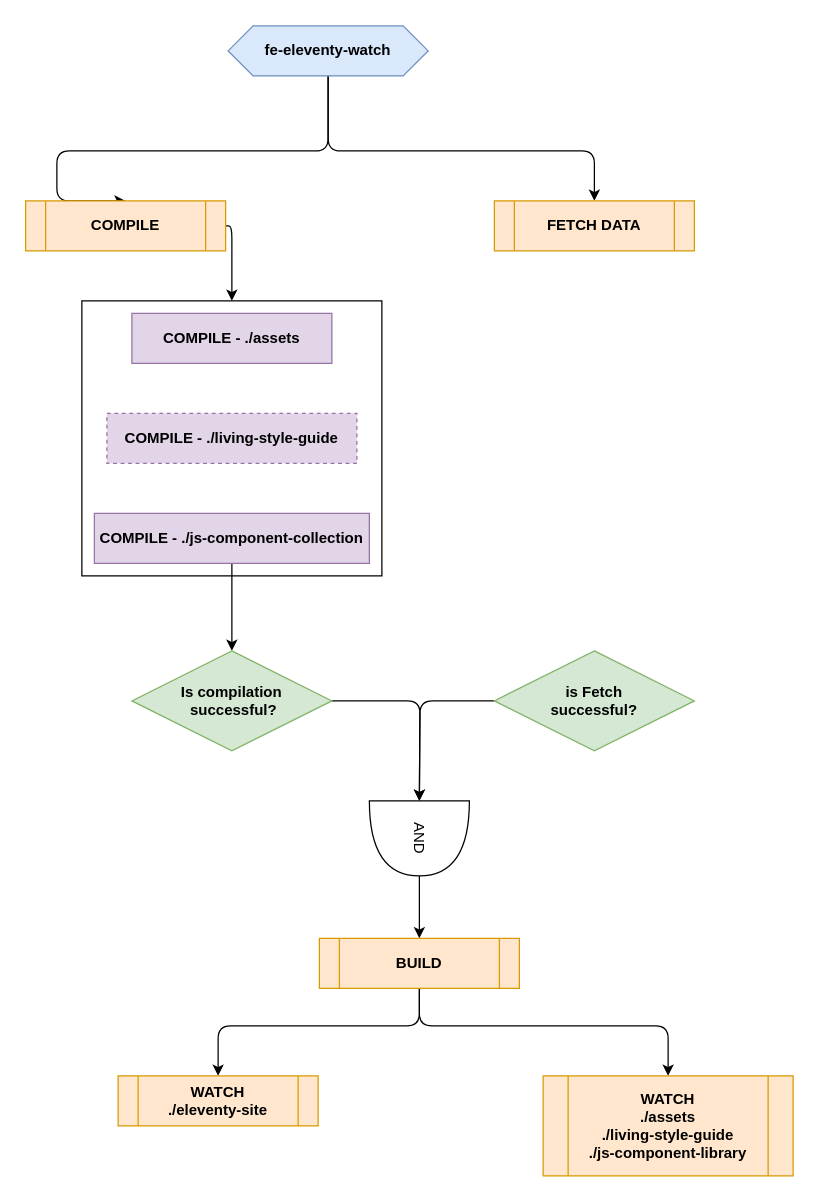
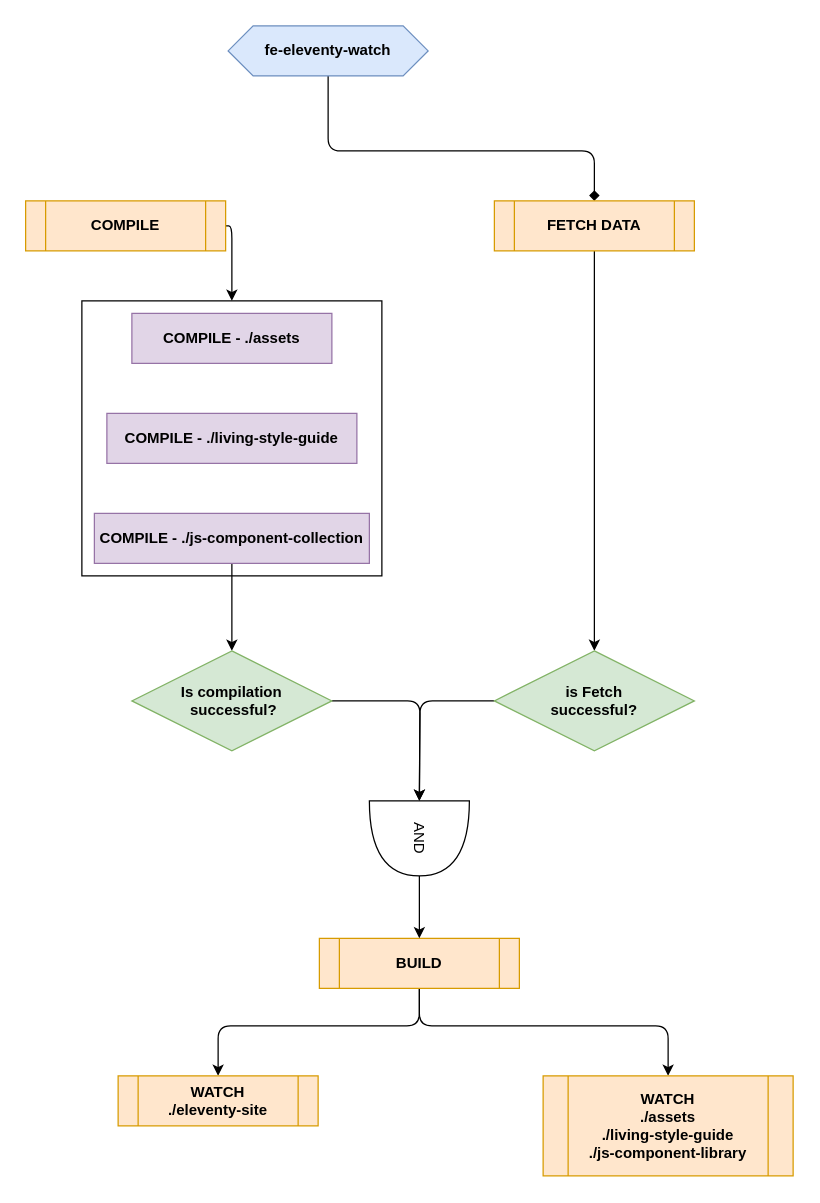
- <mxCell id="4" style="edgeStyle=orthogonalEdgeStyle;html=1;entryX=0.5;entryY=0;entryDx=0;entryDy=0;" edge="1" parent="1" source="5" target="7"><mxGeometry relative="1" as="geometry"><Array as="points"><mxPoint x="262" y="120" /><mxPoint x="45" y="120" /></Array></mxGeometry></mxCell>
- <mxCell id="3" style="edgeStyle=orthogonalEdgeStyle;html=1;entryX=0.5;entryY=0;entryDx=0;entryDy=0;" edge="1" parent="1" source="5" target="18"><mxGeometry relative="1" as="geometry"><Array as="points"><mxPoint x="262" y="120" /><mxPoint x="475" y="120" /></Array></mxGeometry></mxCell>
+ <mxCell id="3" style="edgeStyle=orthogonalEdgeStyle;html=1;entryX=0.5;entryY=0;entryDx=0;entryDy=0;endArrow=diamond;" edge="1" parent="1" source="5" target="18"><mxGeometry relative="1" as="geometry"><Array as="points"><mxPoint x="262" y="120" /><mxPoint x="475" y="120" /></Array></mxGeometry></mxCell>
- <mxCell id="9" value="&lt;b&gt;COMPILE - ./living-style-guide&lt;/b&gt;" style="rounded=0;whiteSpace=wrap;html=1;fillColor=#e1d5e7;strokeColor=#9673a6;fontColor=#000000;dashed=1;" vertex="1" parent="1"><mxGeometry x="85" y="330" width="200" height="40" as="geometry" /></mxCell>
+ <mxCell id="9" value="&lt;b&gt;COMPILE - ./living-style-guide&lt;/b&gt;" style="rounded=0;whiteSpace=wrap;html=1;fillColor=#e1d5e7;strokeColor=#9673a6;fontColor=#000000;" vertex="1" parent="1"><mxGeometry x="85" y="330" width="200" height="40" as="geometry" /></mxCell>
+ <mxCell id="17" style="edgeStyle=orthogonalEdgeStyle;html=1;" edge="1" parent="1" source="18" target="20"><mxGeometry relative="1" as="geometry" /></mxCell>
